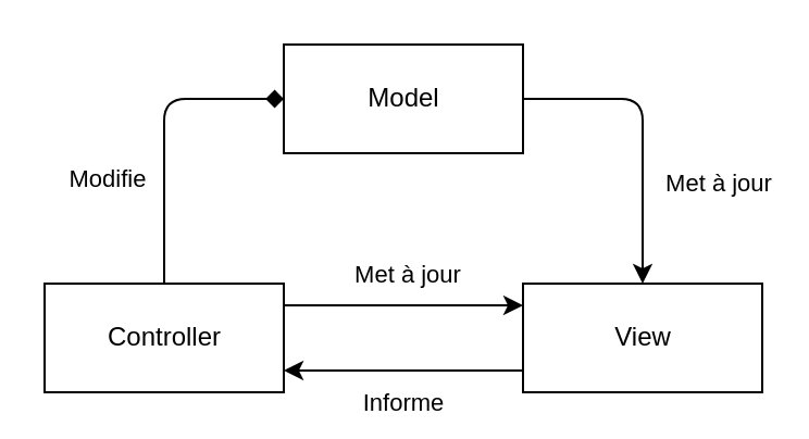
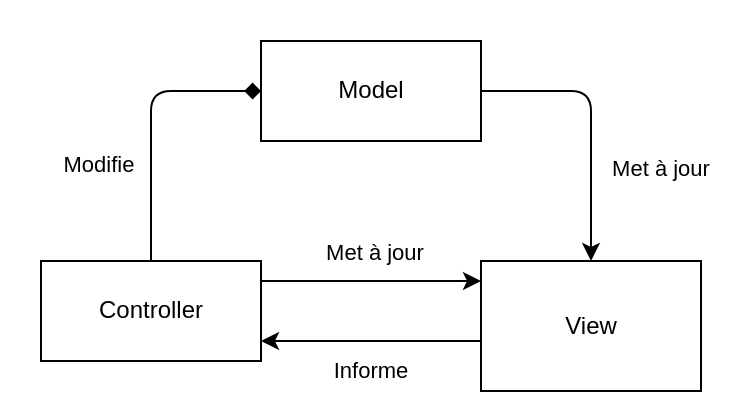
- <mxCell id="7" value="View" style="html=1;" vertex="1" parent="1"><mxGeometry x="240" y="130" width="110" height="50" as="geometry" /></mxCell>
+ <mxCell id="7" value="View" style="html=1;" vertex="1" parent="1"><mxGeometry x="240" y="130" width="110" height="65" as="geometry" /></mxCell>
